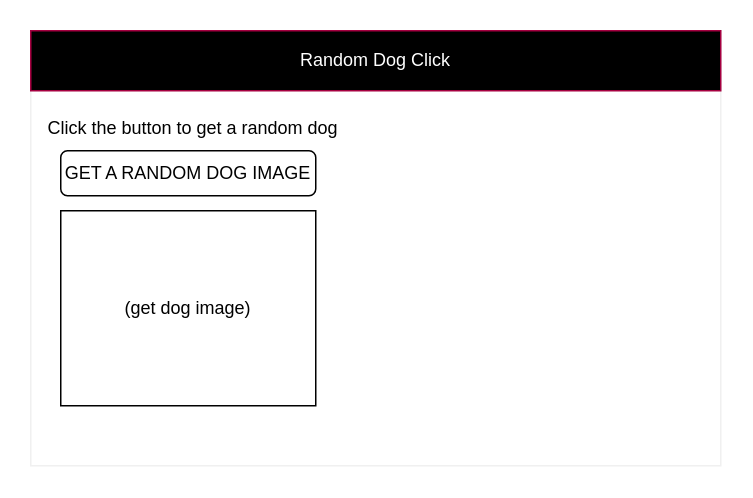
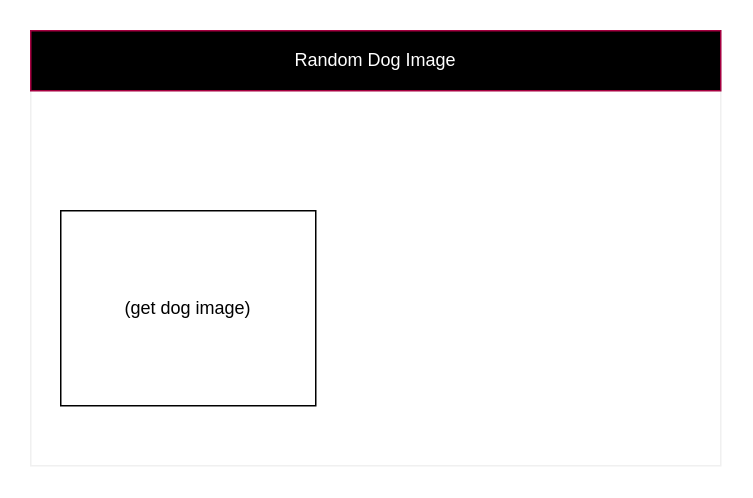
- <mxCell id="3" value="Random Dog Click" style="rounded=0;whiteSpace=wrap;html=1;fillColor=#000000;fontColor=#ffffff;strokeColor=#A50040;" parent="1" vertex="1"><mxGeometry x="20" y="20" width="460" height="40" as="geometry" /></mxCell>
+ <mxCell id="3" value="Random Dog Image" style="rounded=0;whiteSpace=wrap;html=1;fillColor=#000000;fontColor=#ffffff;strokeColor=#A50040;" parent="1" vertex="1"><mxGeometry x="20" y="20" width="460" height="40" as="geometry" /></mxCell>
- <mxCell id="4" value="&lt;font color=&quot;#000000&quot;&gt;Click the button to get a random dog&amp;nbsp;&lt;/font&gt;" style="text;html=1;strokeColor=none;fillColor=none;align=center;verticalAlign=middle;whiteSpace=wrap;rounded=0;" vertex="1" parent="1"><mxGeometry x="20" y="70" width="220" height="30" as="geometry" /></mxCell>
- <mxCell id="5" value="GET A RANDOM DOG IMAGE" style="rounded=1;whiteSpace=wrap;html=1;fontColor=#000000;fillColor=none;strokeColor=#000000;" vertex="1" parent="1"><mxGeometry x="40" y="100" width="170" height="30" as="geometry" /></mxCell>
